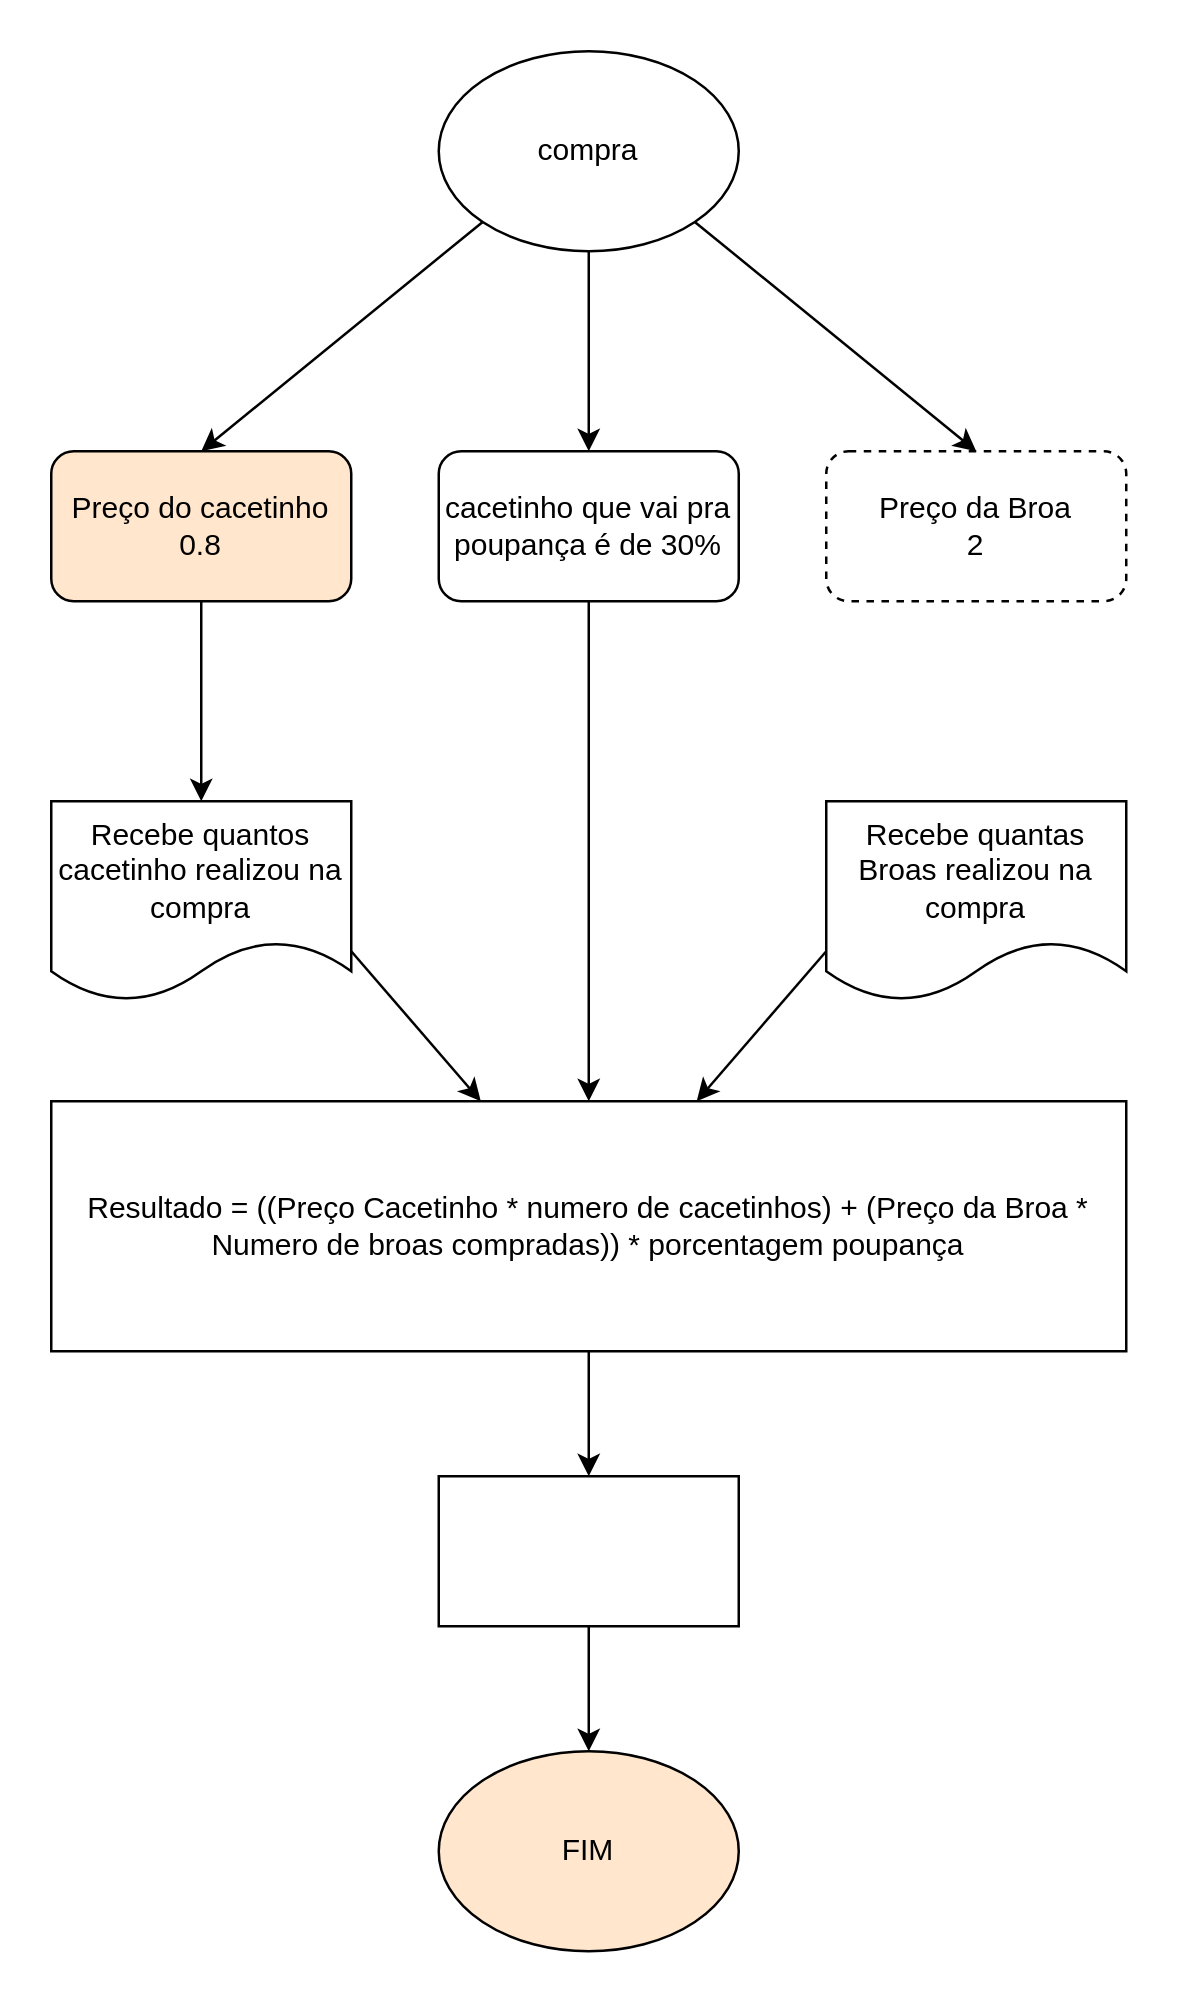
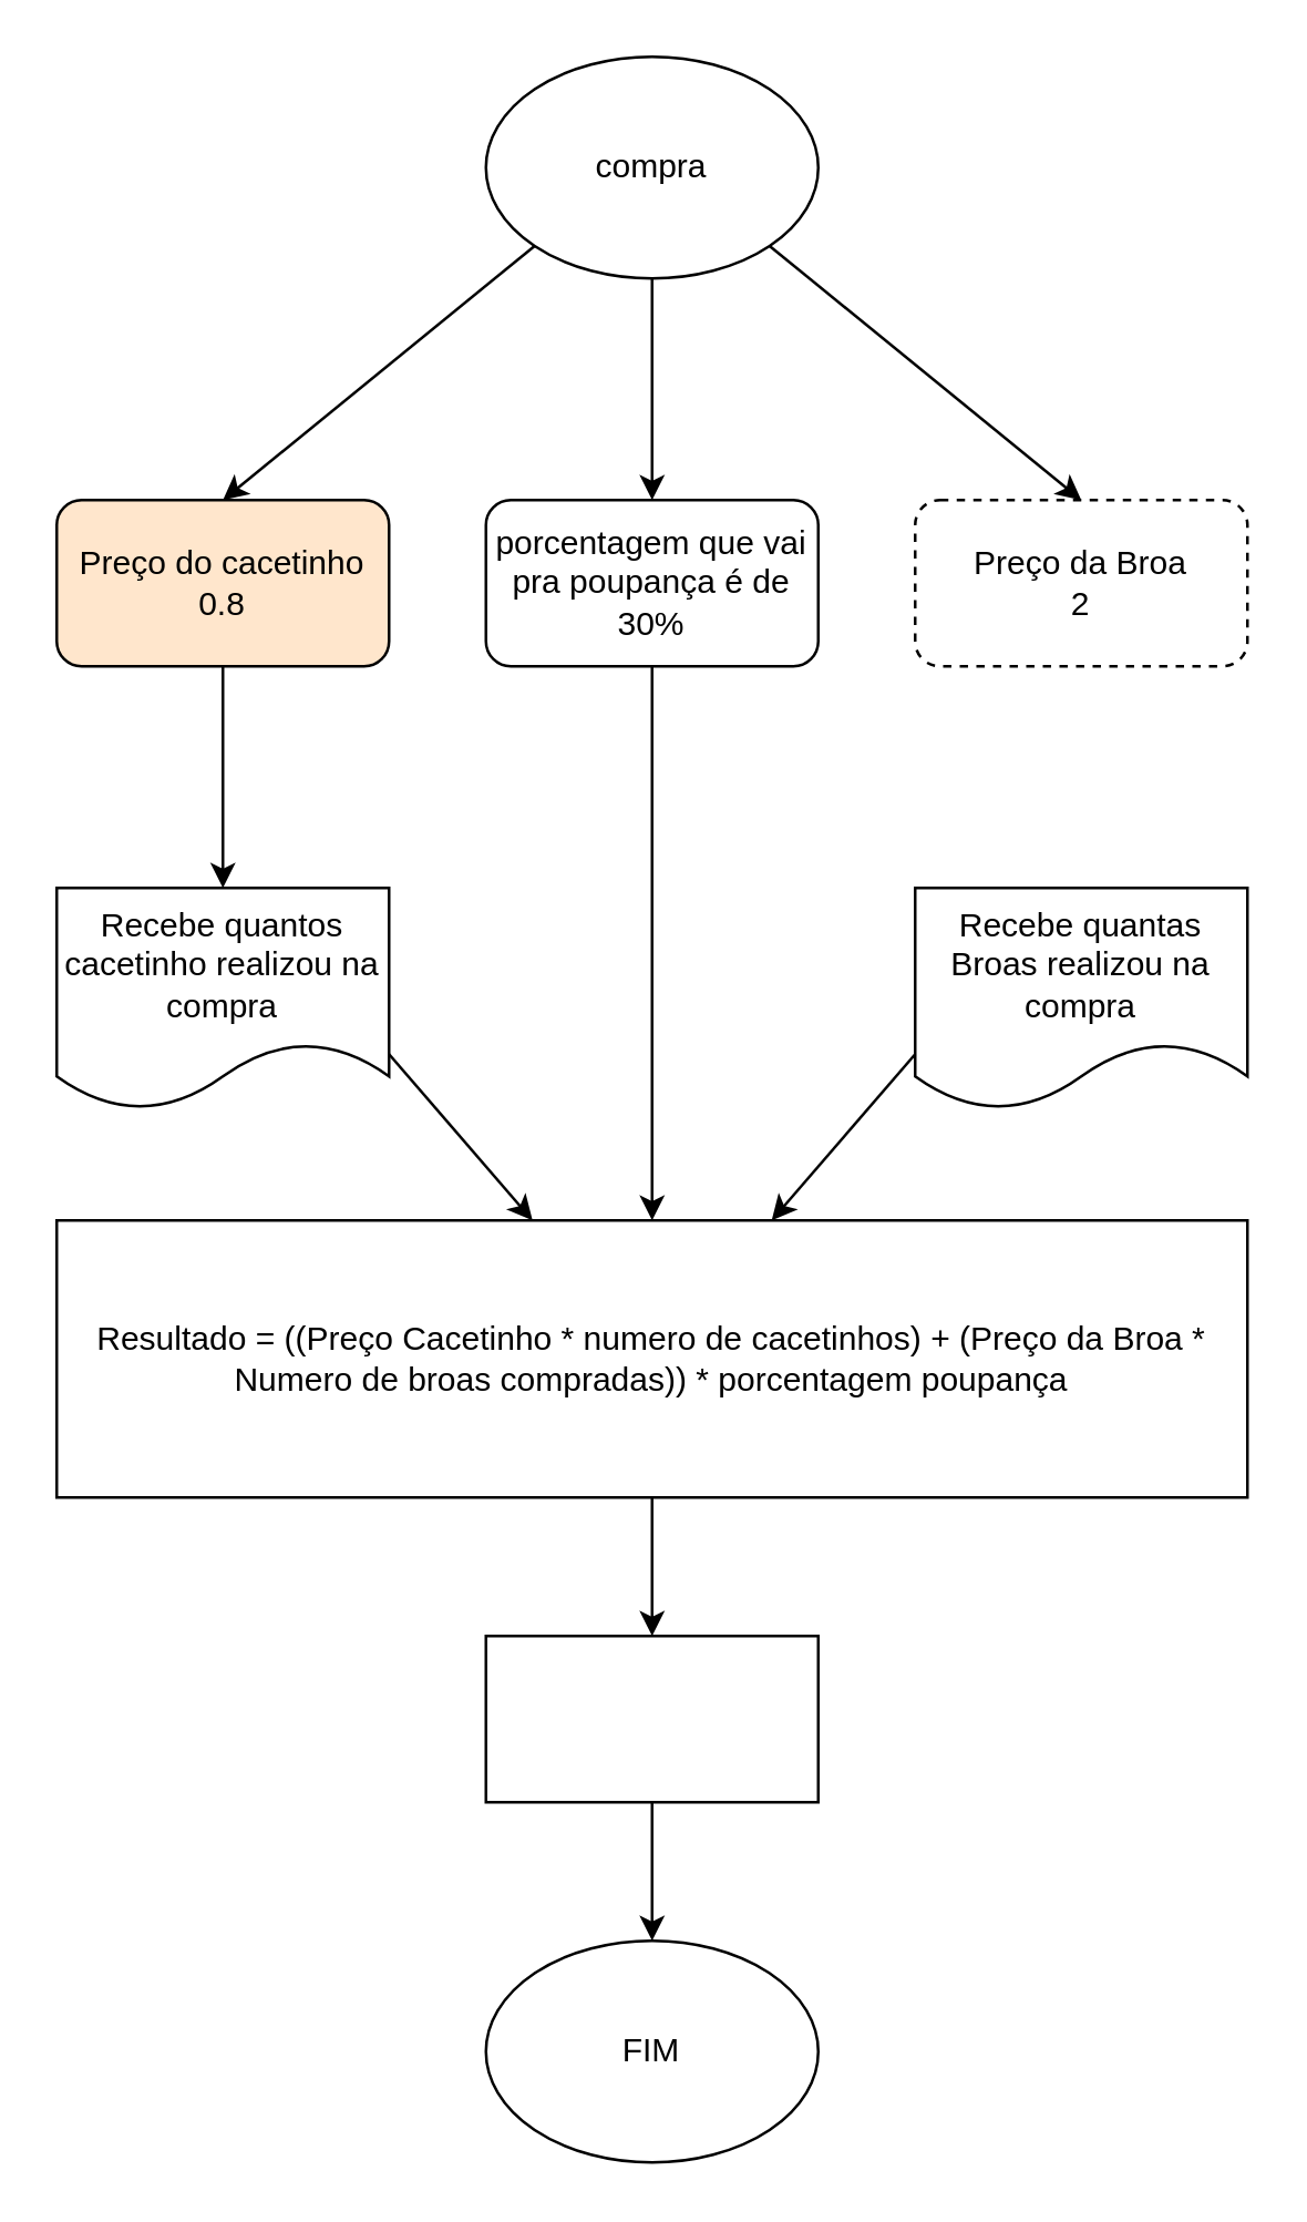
- <mxCell id="7" value="cacetinho que vai pra poupança é de 30%" style="rounded=1;whiteSpace=wrap;html=1;" vertex="1" parent="1"><mxGeometry x="175" y="180" width="120" height="60" as="geometry" /></mxCell>
+ <mxCell id="7" value="porcentagem que vai pra poupança é de 30%" style="rounded=1;whiteSpace=wrap;html=1;" vertex="1" parent="1"><mxGeometry x="175" y="180" width="120" height="60" as="geometry" /></mxCell>
- <mxCell id="10" value="FIM" style="ellipse;whiteSpace=wrap;html=1;fillColor=#ffe6cc;" vertex="1" parent="1"><mxGeometry x="175" y="700" width="120" height="80" as="geometry" /></mxCell>
+ <mxCell id="10" value="FIM" style="ellipse;whiteSpace=wrap;html=1;" vertex="1" parent="1"><mxGeometry x="175" y="700" width="120" height="80" as="geometry" /></mxCell>
